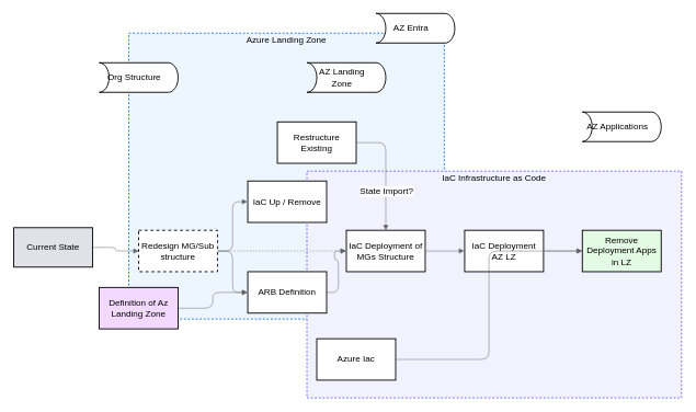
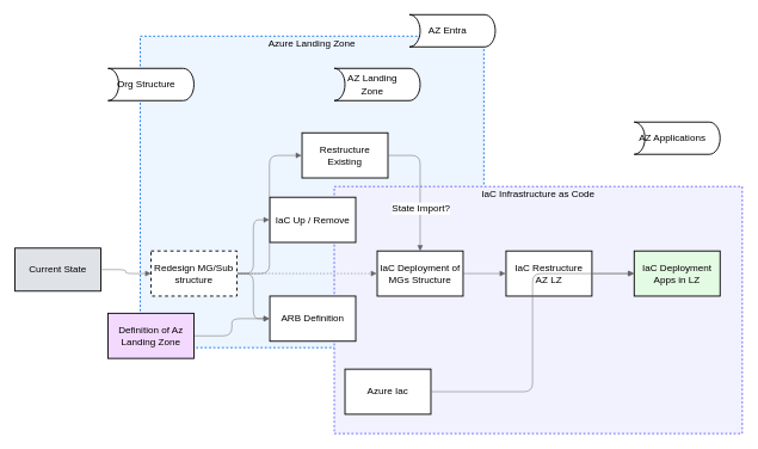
+ <mxCell id="28" value="" style="html=1;jettySize=18;whiteSpace=wrap;fontSize=13;strokeColor=#666666;strokeOpacity=100;strokeWidth=0.8;rounded=1;arcSize=24;edgeStyle=orthogonalEdgeStyle;startArrow=none;endArrow=block;endFill=1;exitX=1.006;exitY=0.5;exitPerimeter=0;entryX=-0.006;entryY=0.5;entryPerimeter=0;lucidId=Sxqkz4a_RNcN;" edge="1" parent="1" source="6" target="29"><mxGeometry width="100" height="100" relative="1" as="geometry"><Array as="points" /></mxGeometry></mxCell>
- <mxCell id="8" value="IaC Deployment AZ LZ" style="html=1;overflow=block;blockSpacing=1;whiteSpace=wrap;fontSize=13.5;spacing=3.8;strokeOpacity=100;fillOpacity=100;fillColor=#ffffff;strokeWidth=1.5;lucidId=SxqkrNly4w6b;" vertex="1" parent="1"><mxGeometry x="706" y="350" width="120" height="63" as="geometry" /></mxCell>
+ <mxCell id="8" value="IaC Restructure AZ LZ" style="html=1;overflow=block;blockSpacing=1;whiteSpace=wrap;fontSize=13.5;spacing=3.8;strokeOpacity=100;fillOpacity=100;fillColor=#ffffff;strokeWidth=1.5;lucidId=SxqkrNly4w6b;" vertex="1" parent="1"><mxGeometry x="706" y="350" width="120" height="63" as="geometry" /></mxCell>
- <mxCell id="10" value="Remove Deployment Apps in LZ" style="html=1;overflow=block;blockSpacing=1;whiteSpace=wrap;fontSize=13.5;spacing=3.8;strokeOpacity=100;fillOpacity=100;fillColor=#e3fae3;strokeWidth=1.5;lucidId=Sxqkzc8BNDKJ;" vertex="1" parent="1"><mxGeometry x="885" y="350" width="120" height="63" as="geometry" /></mxCell>
+ <mxCell id="10" value="IaC Deployment Apps in LZ" style="html=1;overflow=block;blockSpacing=1;whiteSpace=wrap;fontSize=13.5;spacing=3.8;strokeOpacity=100;fillOpacity=100;fillColor=#e3fae3;strokeWidth=1.5;lucidId=Sxqkzc8BNDKJ;" vertex="1" parent="1"><mxGeometry x="885" y="350" width="120" height="63" as="geometry" /></mxCell>
- <mxCell id="15" value="" style="html=1;jettySize=18;whiteSpace=wrap;fontSize=13;strokeColor=#666666;strokeOpacity=100;strokeWidth=0.8;rounded=1;arcSize=24;edgeStyle=orthogonalEdgeStyle;startArrow=none;endArrow=block;endFill=1;exitX=1.006;exitY=0.5;exitPerimeter=0;entryX=-0.006;entryY=0.5;entryPerimeter=0;lucidId=Sxqk6MGnsLut;" edge="1" parent="1" source="12" target="14"><mxGeometry width="100" height="100" relative="1" as="geometry"><Array as="points" /></mxGeometry></mxCell>
